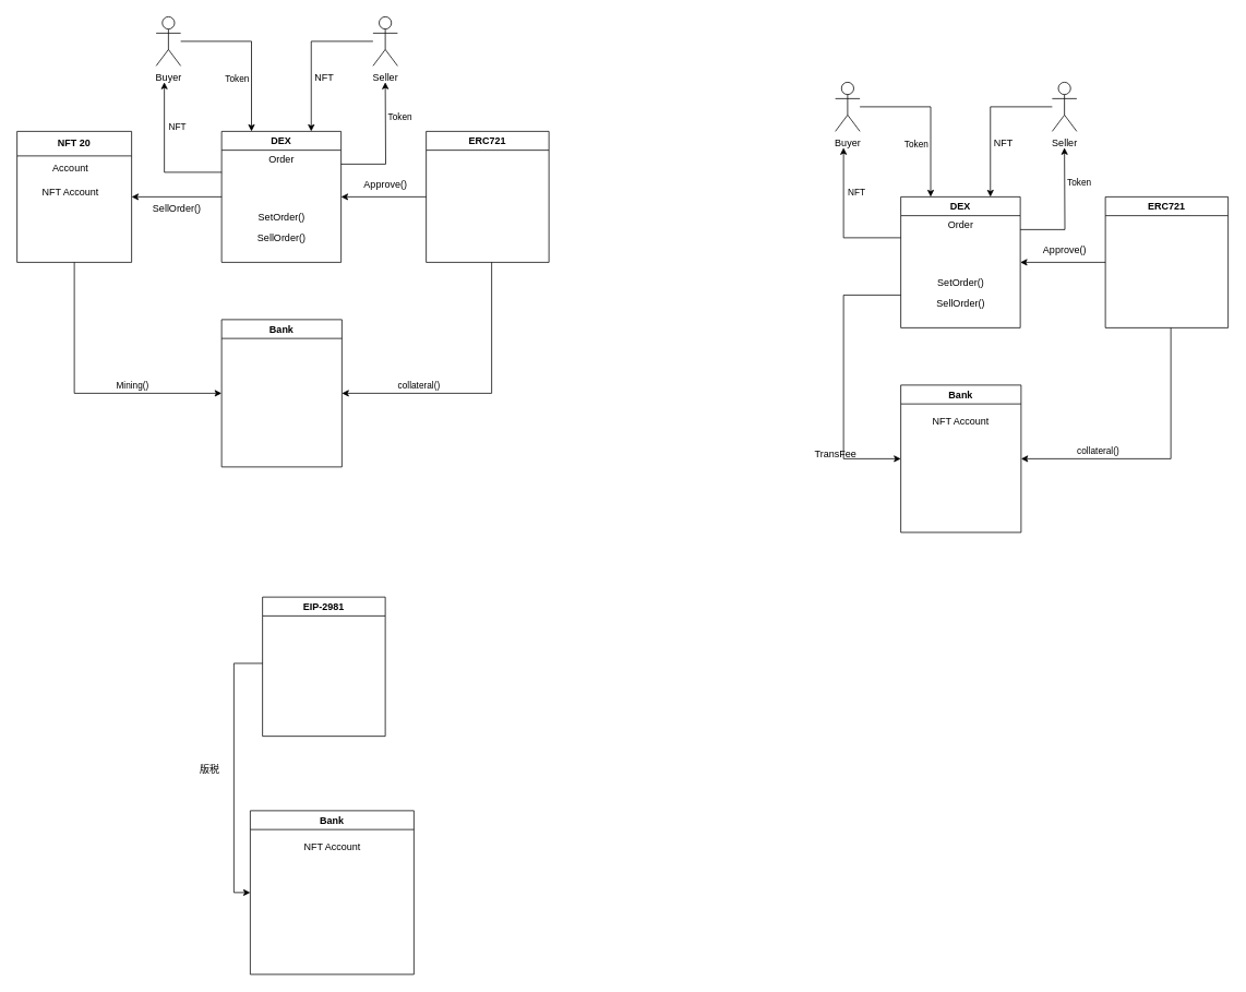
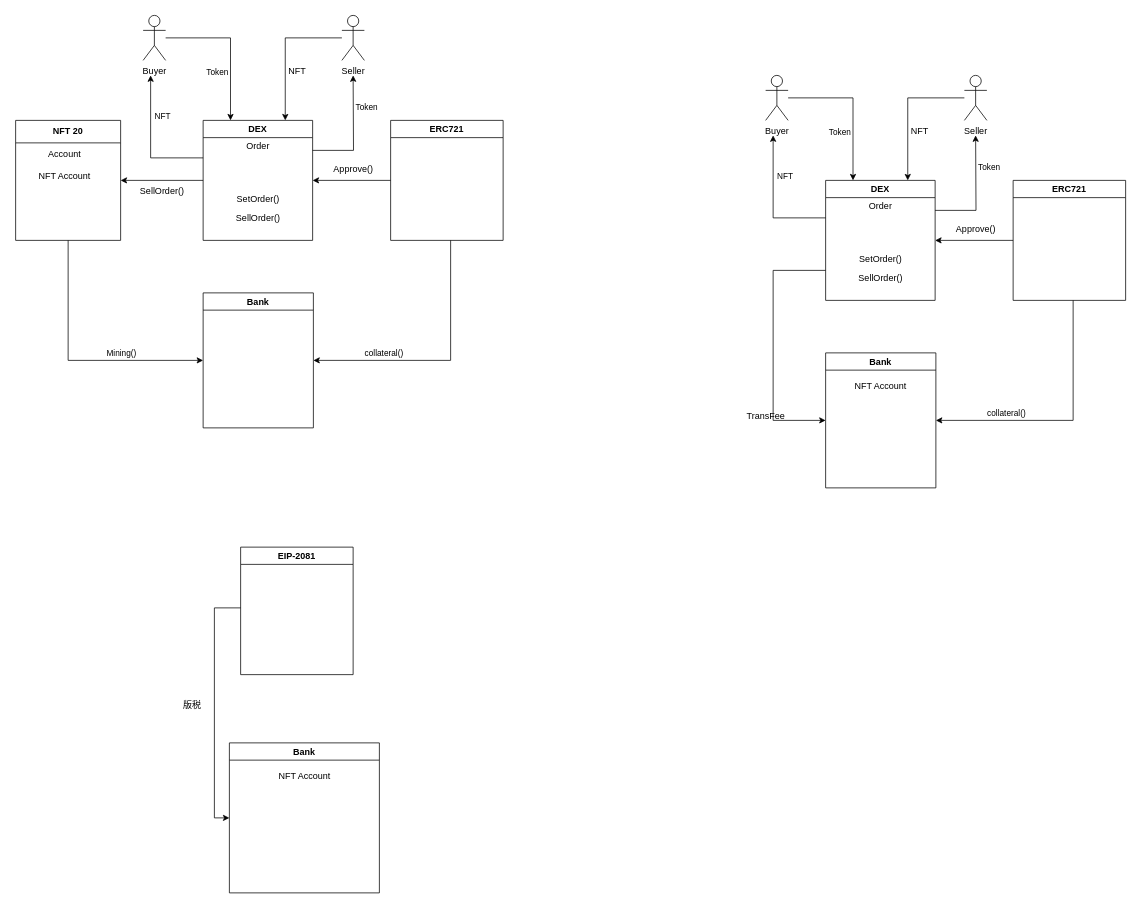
- <mxCell id="30" value="EIP-2981" style="swimlane;whiteSpace=wrap;html=1;" vertex="1" parent="1"><mxGeometry x="320" y="729" width="150" height="170" as="geometry" /></mxCell>
+ <mxCell id="30" value="EIP-2081" style="swimlane;whiteSpace=wrap;html=1;" vertex="1" parent="1"><mxGeometry x="320" y="729" width="150" height="170" as="geometry" /></mxCell>
